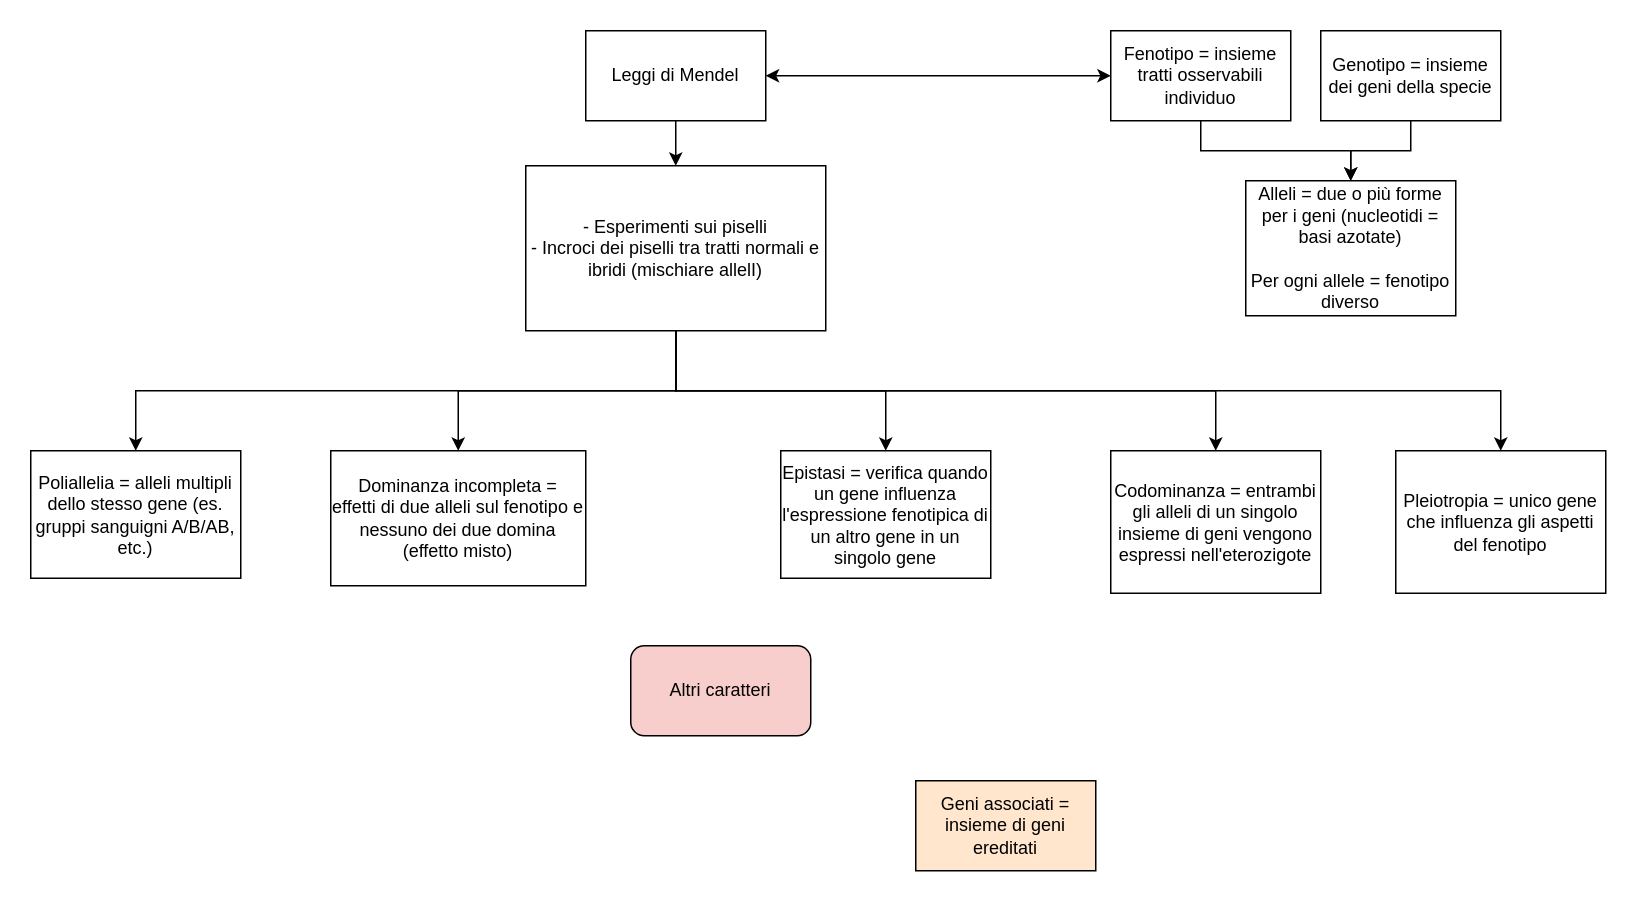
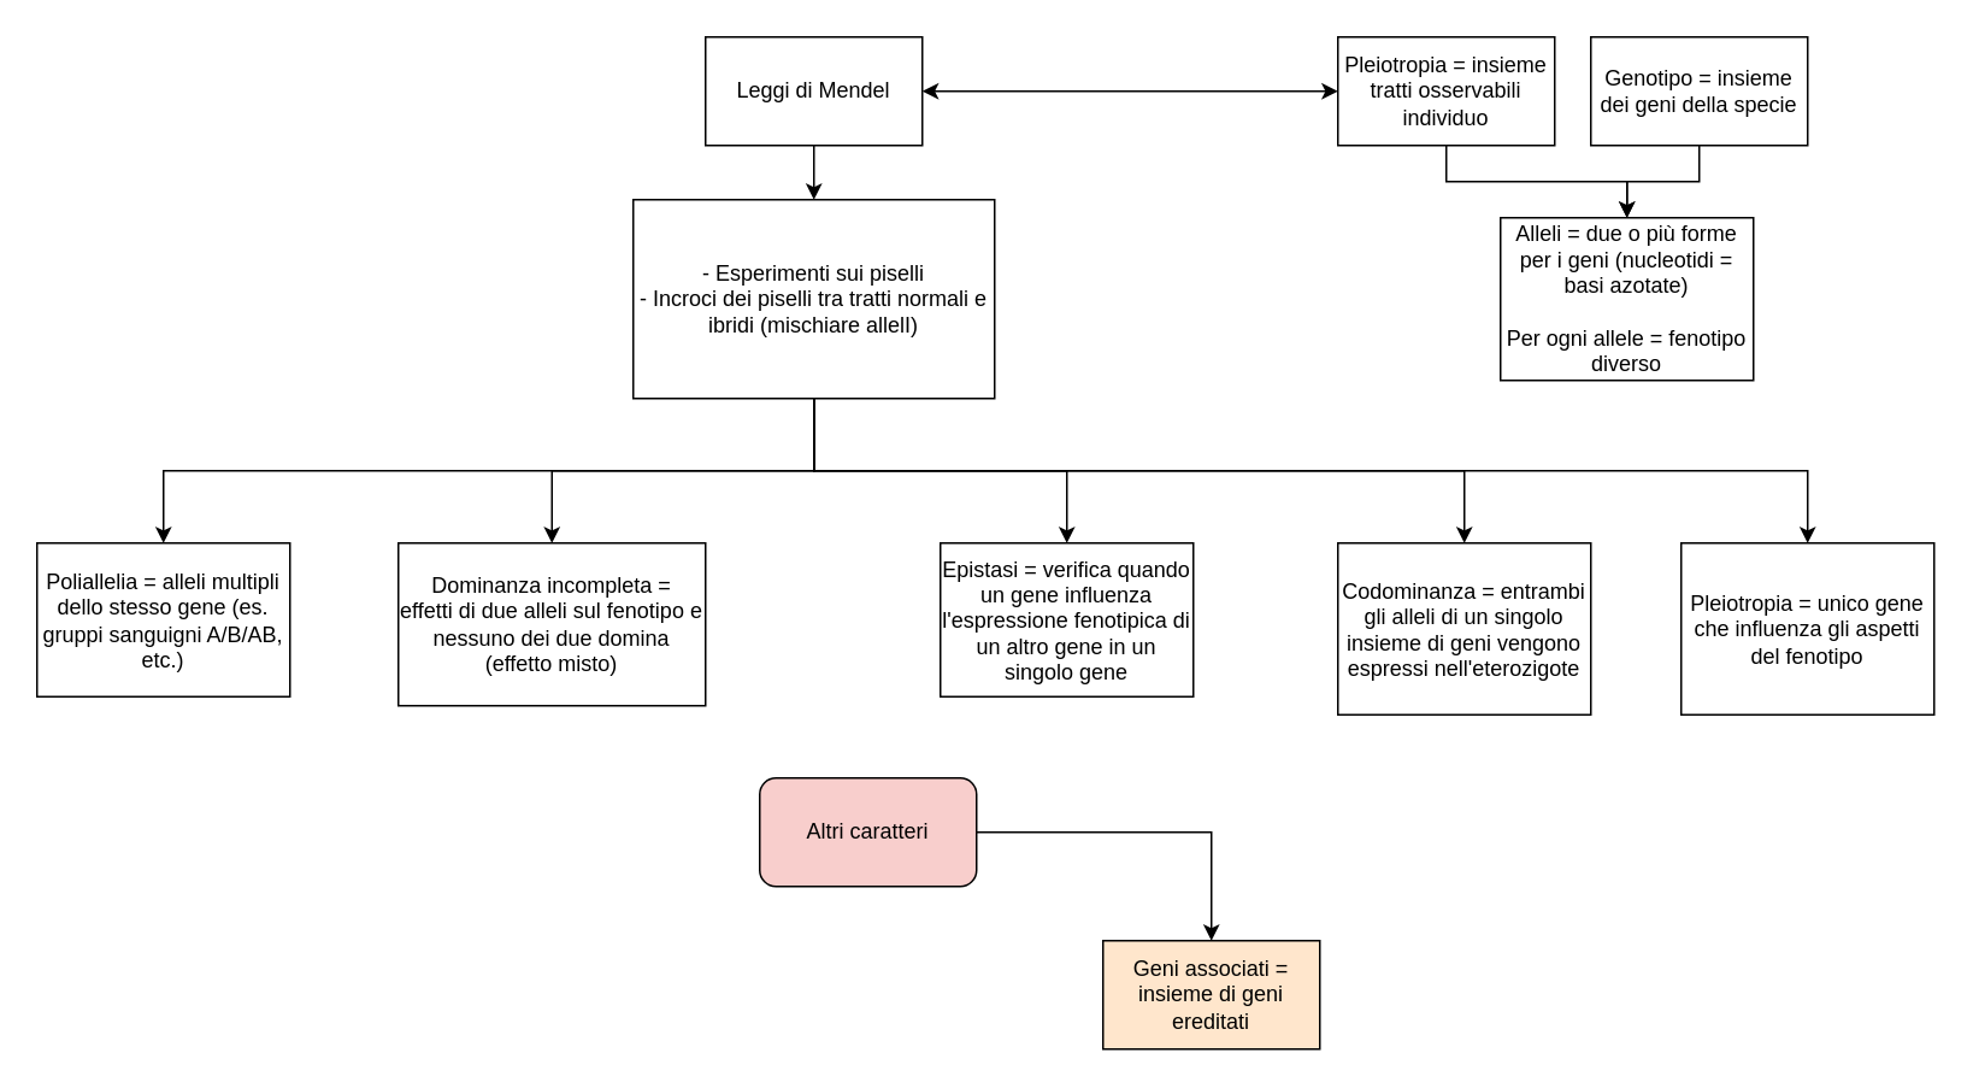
- <mxCell id="5" value="Fenotipo = insieme tratti osservabili individuo" style="rounded=0;whiteSpace=wrap;html=1;" vertex="1" parent="1"><mxGeometry x="740" y="20" width="120" height="60" as="geometry" /></mxCell>
+ <mxCell id="5" value="Pleiotropia = insieme tratti osservabili individuo" style="rounded=0;whiteSpace=wrap;html=1;" vertex="1" parent="1"><mxGeometry x="740" y="20" width="120" height="60" as="geometry" /></mxCell>
+ <mxCell id="21" style="edgeStyle=orthogonalEdgeStyle;rounded=0;orthogonalLoop=1;jettySize=auto;html=1;exitX=1;exitY=0.5;exitDx=0;exitDy=0;" edge="1" parent="1" source="22" target="23"><mxGeometry relative="1" as="geometry" /></mxCell>
